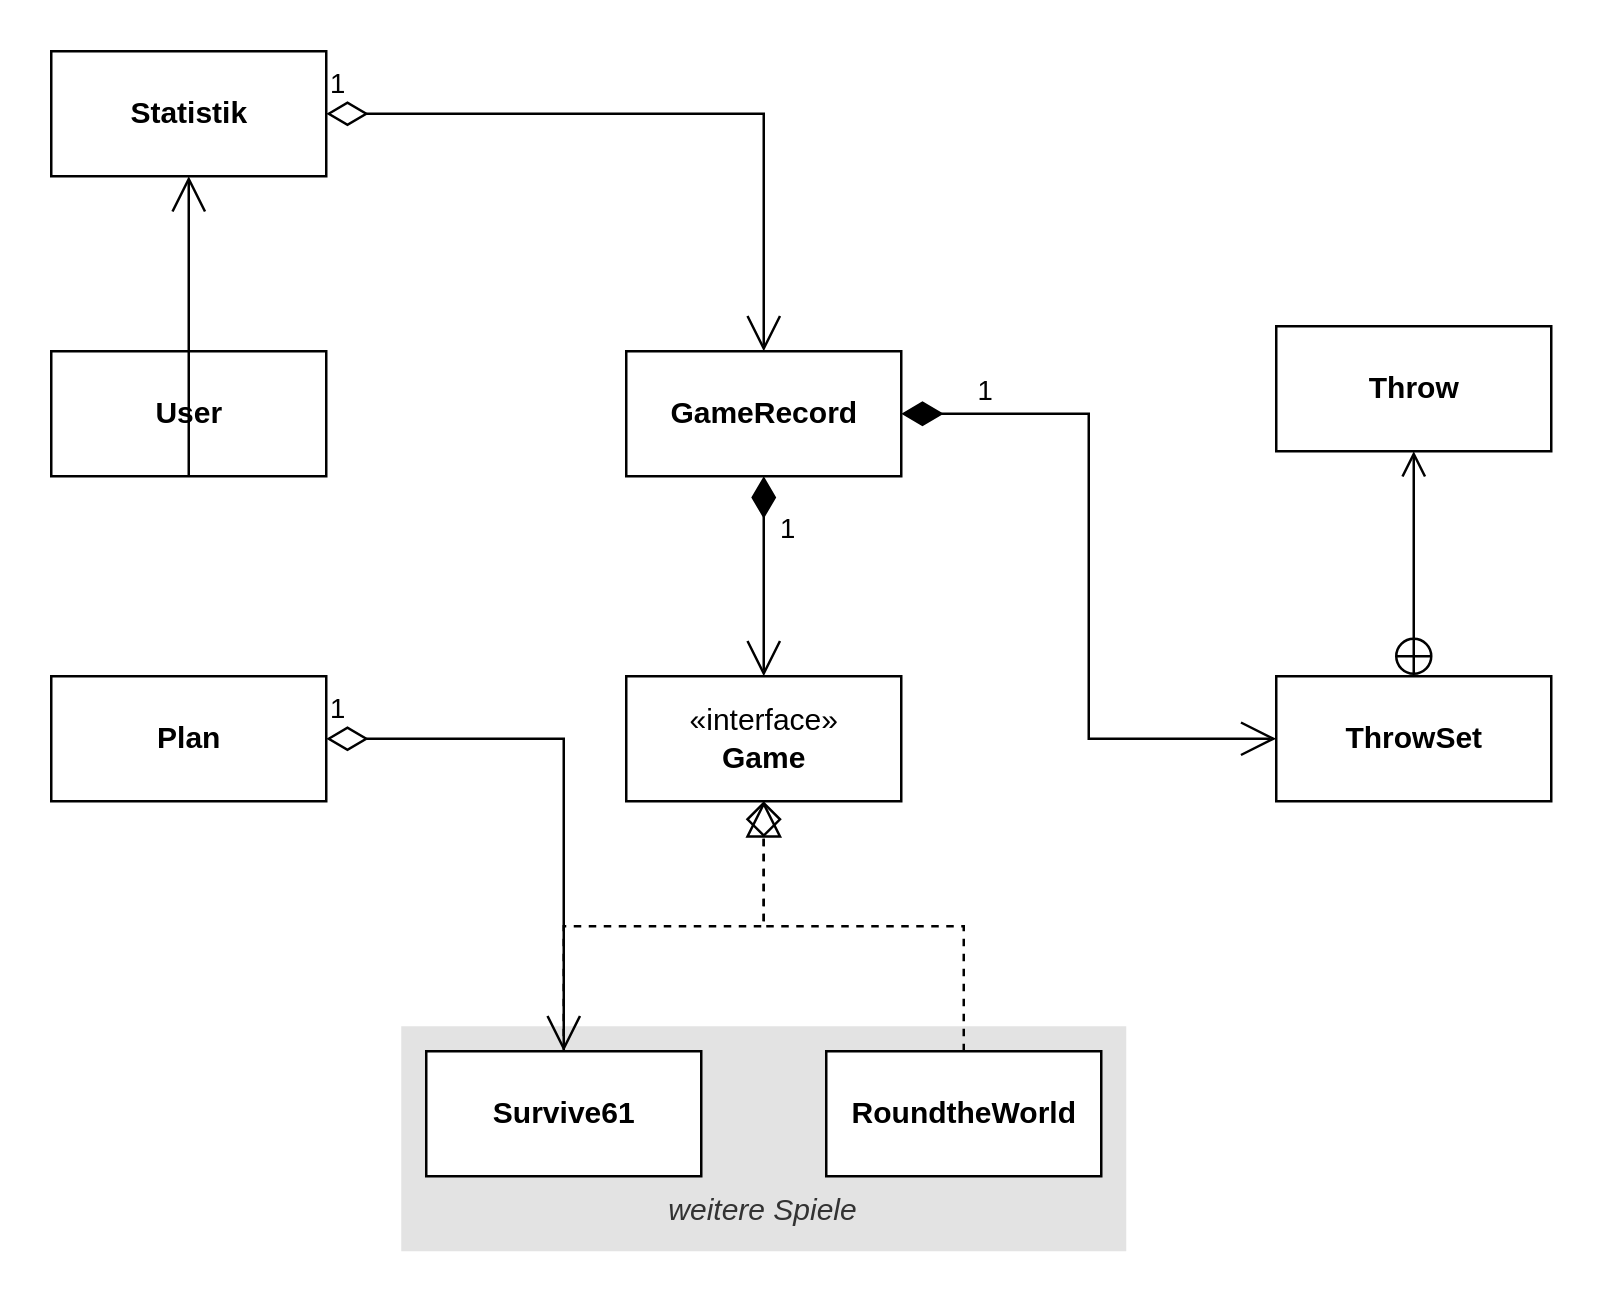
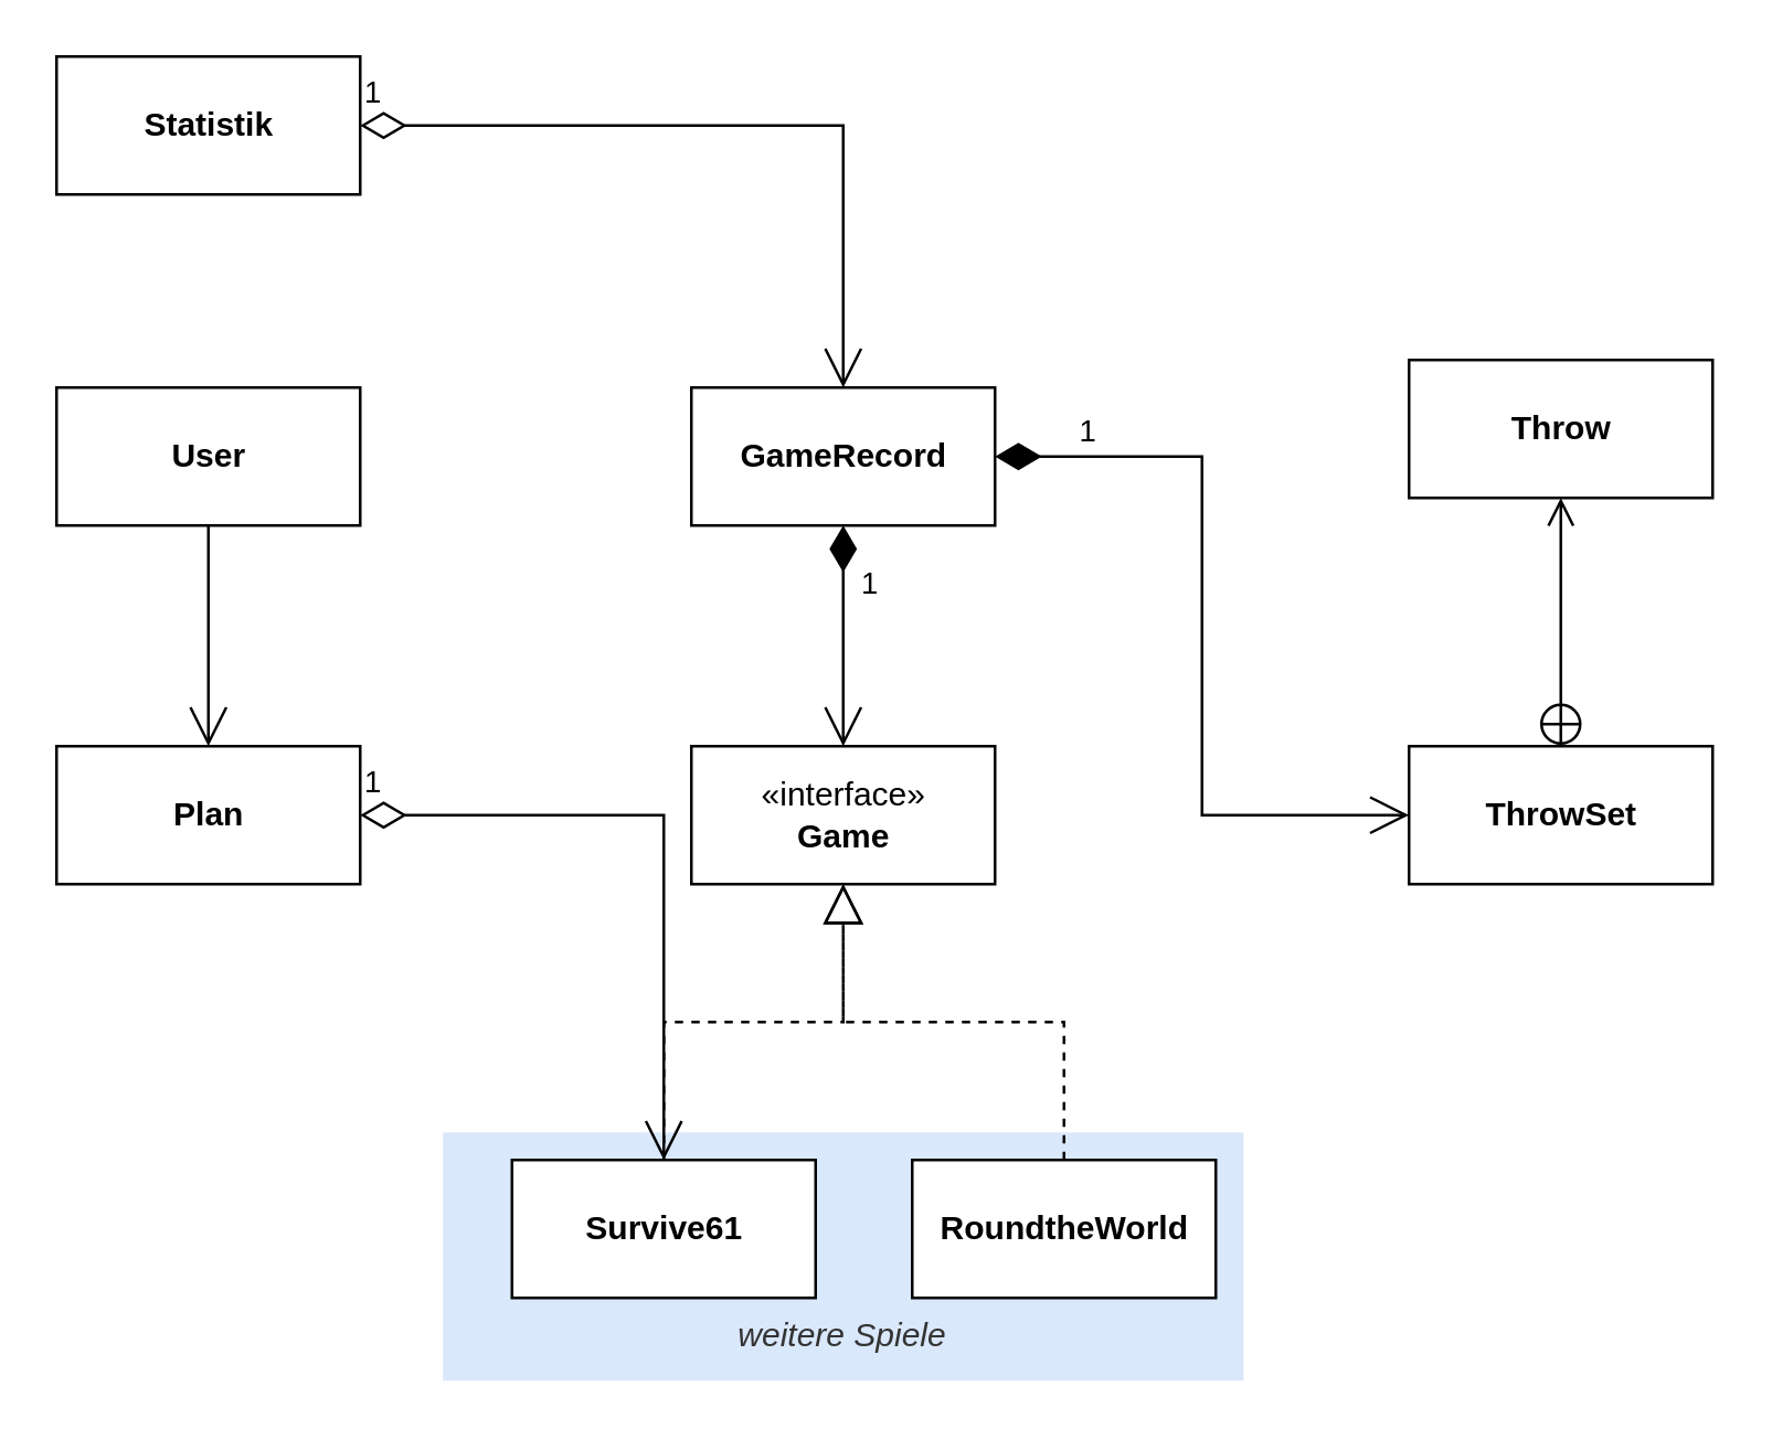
- <mxCell id="19" value="" style="endArrow=open;endFill=1;endSize=12;html=1;exitX=0.5;exitY=1;exitDx=0;exitDy=0;" edge="1" parent="1" source="15" target="14"><mxGeometry width="160" relative="1" as="geometry"><mxPoint x="20" y="340" as="sourcePoint" /><mxPoint x="180" y="340" as="targetPoint" /></mxGeometry></mxCell>
+ <mxCell id="19" value="" style="endArrow=open;endFill=1;endSize=12;html=1;exitX=0.5;exitY=1;exitDx=0;exitDy=0;entryX=0.5;entryY=0;entryDx=0;entryDy=0;" edge="1" parent="1" source="15" target="12"><mxGeometry width="160" relative="1" as="geometry"><mxPoint x="20" y="340" as="sourcePoint" /><mxPoint x="180" y="340" as="targetPoint" /></mxGeometry></mxCell>
- <mxCell id="7" value="" style="endArrow=diamond;dashed=1;endFill=0;endSize=12;html=1;exitX=0.5;exitY=0;exitDx=0;exitDy=0;edgeStyle=orthogonalEdgeStyle;entryX=0.5;entryY=1;entryDx=0;entryDy=0;elbow=vertical;rounded=0;" parent="1" source="4" target="3" edge="1"><mxGeometry width="160" relative="1" as="geometry"><mxPoint x="284" y="430" as="sourcePoint" /><mxPoint x="309" y="330" as="targetPoint" /></mxGeometry></mxCell>
+ <mxCell id="7" value="" style="endArrow=block;dashed=1;endFill=0;endSize=12;html=1;exitX=0.5;exitY=0;exitDx=0;exitDy=0;edgeStyle=orthogonalEdgeStyle;entryX=0.5;entryY=1;entryDx=0;entryDy=0;elbow=vertical;rounded=0;" parent="1" source="4" target="3" edge="1"><mxGeometry width="160" relative="1" as="geometry"><mxPoint x="284" y="430" as="sourcePoint" /><mxPoint x="309" y="330" as="targetPoint" /></mxGeometry></mxCell>
- <mxCell id="5" value="&lt;b&gt;Survive61&lt;/b&gt;" style="html=1;" parent="1" vertex="1"><mxGeometry x="170" y="420" width="110" height="50" as="geometry" /></mxCell>
+ <mxCell id="5" value="&lt;b&gt;Survive61&lt;/b&gt;" style="html=1;" parent="1" vertex="1"><mxGeometry x="185" y="420" width="110" height="50" as="geometry" /></mxCell>
- <mxCell id="2" value="&lt;br&gt;&lt;br&gt;&lt;br&gt;&lt;br&gt;&lt;i&gt;weitere Spiele&lt;/i&gt;" style="rounded=0;whiteSpace=wrap;html=1;dashed=1;fontColor=#333333;strokeColor=none;verticalAlign=middle;fillColor=#E3E3E3;" vertex="1" parent="1"><mxGeometry x="160" y="410" width="290" height="90" as="geometry" /></mxCell>
+ <mxCell id="2" value="&lt;br&gt;&lt;br&gt;&lt;br&gt;&lt;br&gt;&lt;i&gt;weitere Spiele&lt;/i&gt;" style="rounded=0;whiteSpace=wrap;html=1;dashed=1;fontColor=#333333;strokeColor=none;verticalAlign=middle;fillColor=#dae8fc;" vertex="1" parent="1"><mxGeometry x="160" y="410" width="290" height="90" as="geometry" /></mxCell>
